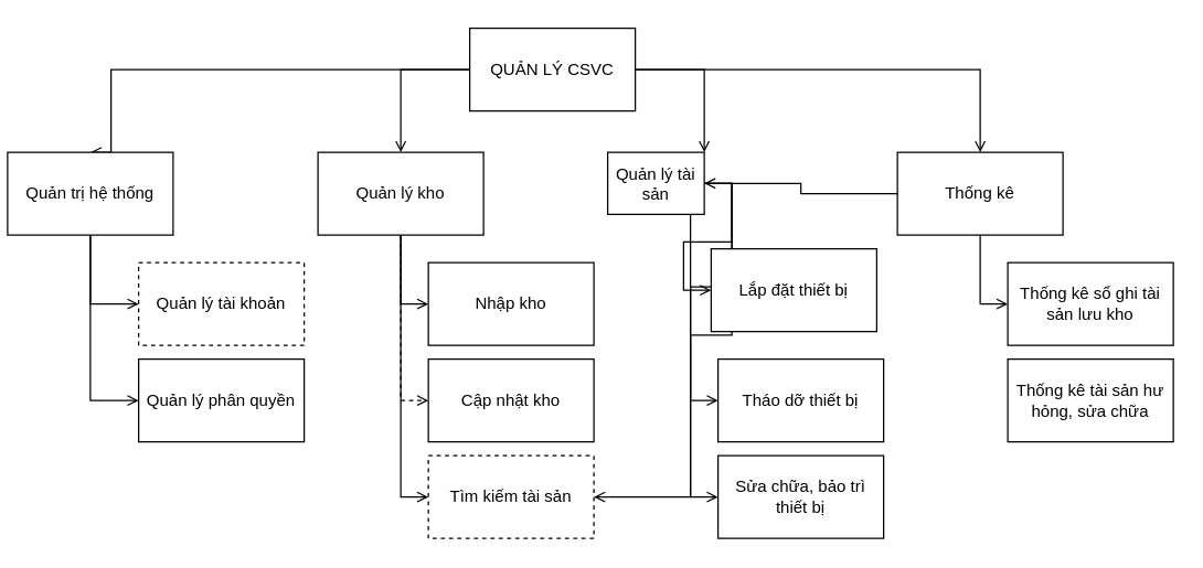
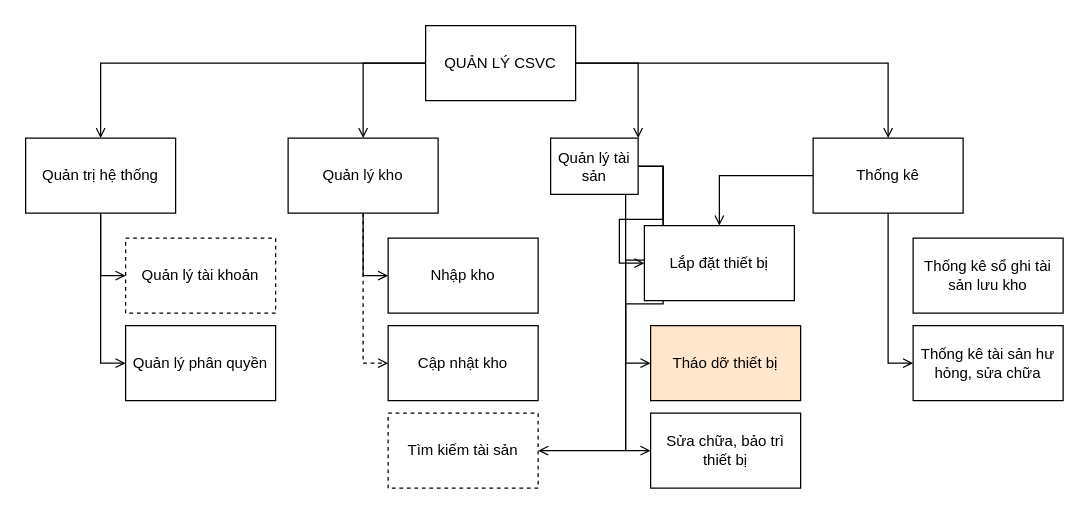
- <mxCell id="13" style="edgeStyle=orthogonalEdgeStyle;rounded=0;orthogonalLoop=1;jettySize=auto;html=1;endArrow=open;endFill=0;" parent="1" source="14" target="11" edge="1"><mxGeometry relative="1" as="geometry" /></mxCell>
+ <mxCell id="13" style="edgeStyle=orthogonalEdgeStyle;rounded=0;orthogonalLoop=1;jettySize=auto;html=1;entryX=0;entryY=0.5;entryDx=0;entryDy=0;endArrow=open;endFill=0;" parent="1" source="14" target="29" edge="1"><mxGeometry relative="1" as="geometry" /></mxCell>
- <mxCell id="17" value="Quản trị hệ thống" style="rounded=0;whiteSpace=wrap;html=1;" parent="1" vertex="1"><mxGeometry x="5" y="110" width="120" height="60" as="geometry" /></mxCell>
+ <mxCell id="17" value="Quản trị hệ thống" style="rounded=0;whiteSpace=wrap;html=1;" parent="1" vertex="1"><mxGeometry x="20" y="110" width="120" height="60" as="geometry" /></mxCell>
- <mxCell id="12" style="edgeStyle=orthogonalEdgeStyle;rounded=0;orthogonalLoop=1;jettySize=auto;html=1;entryX=0;entryY=0.5;entryDx=0;entryDy=0;endArrow=open;endFill=0;" parent="1" source="14" target="28" edge="1"><mxGeometry relative="1" as="geometry" /></mxCell>
+ <mxCell id="12" style="edgeStyle=orthogonalEdgeStyle;rounded=0;orthogonalLoop=1;jettySize=auto;html=1;endArrow=open;endFill=0;" parent="1" source="14" target="26" edge="1"><mxGeometry relative="1" as="geometry" /></mxCell>
- <mxCell id="27" value="Tháo dỡ thiết bị" style="rounded=0;whiteSpace=wrap;html=1;" parent="1" vertex="1"><mxGeometry x="520" y="260" width="120" height="60" as="geometry" /></mxCell>
+ <mxCell id="27" value="Tháo dỡ thiết bị" style="rounded=0;whiteSpace=wrap;html=1;fillColor=#ffe6cc;" parent="1" vertex="1"><mxGeometry x="520" y="260" width="120" height="60" as="geometry" /></mxCell>
- <mxCell id="19" style="edgeStyle=orthogonalEdgeStyle;rounded=0;orthogonalLoop=1;jettySize=auto;html=1;endArrow=open;endFill=0;entryX=0;entryY=0.5;entryDx=0;entryDy=0;" parent="1" source="21" target="25" edge="1"><mxGeometry relative="1" as="geometry"><mxPoint x="290" y="380" as="targetPoint" /></mxGeometry></mxCell>
